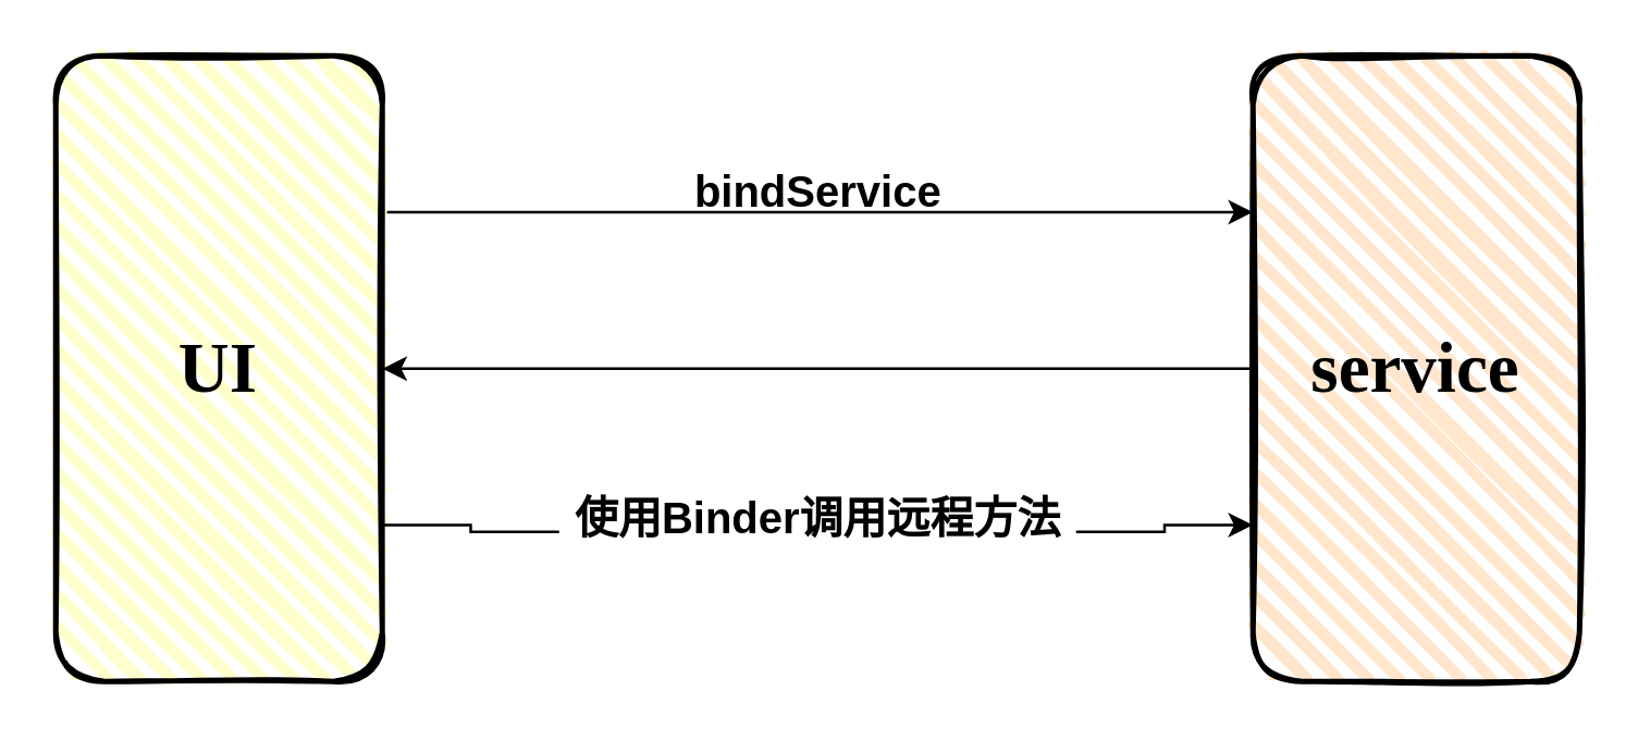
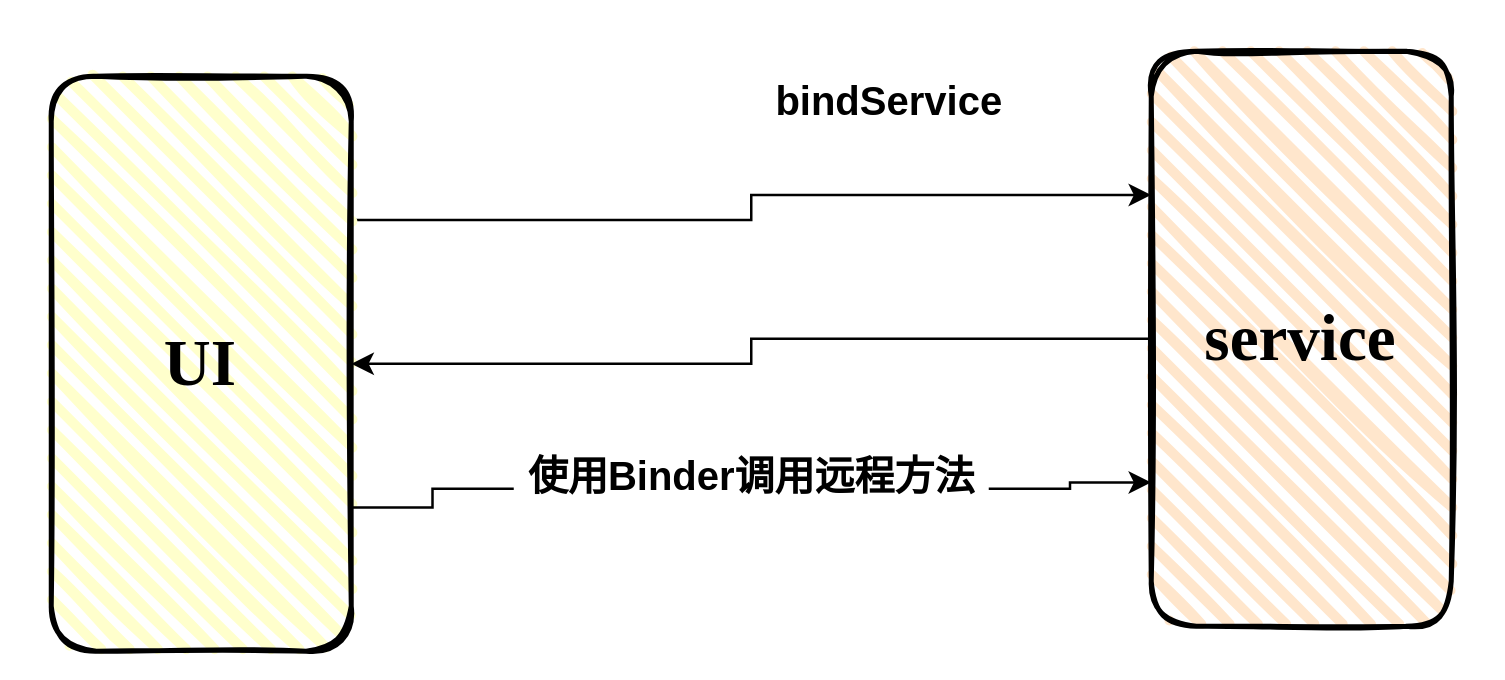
- <mxCell id="7" value="&lt;b&gt;&lt;font style=&quot;font-size: 16px&quot;&gt;bindService&lt;/font&gt;&lt;/b&gt;" style="text;html=1;align=center;verticalAlign=middle;resizable=0;points=[];autosize=1;strokeColor=none;fillColor=none;" vertex="1" parent="1"><mxGeometry x="245" y="60" width="110" height="20" as="geometry" /></mxCell>
+ <mxCell id="7" value="&lt;b&gt;&lt;font style=&quot;font-size: 16px&quot;&gt;bindService&lt;/font&gt;&lt;/b&gt;" style="text;html=1;align=center;verticalAlign=middle;resizable=0;points=[];autosize=1;strokeColor=none;fillColor=none;" vertex="1" parent="1"><mxGeometry x="300" y="30" width="110" height="20" as="geometry" /></mxCell>
- <mxCell id="4" value="&lt;font size=&quot;1&quot; face=&quot;Times New Roman&quot;&gt;&lt;b style=&quot;font-size: 26px&quot;&gt;UI&lt;/b&gt;&lt;/font&gt;" style="rounded=1;whiteSpace=wrap;html=1;strokeWidth=2;fillWeight=4;hachureGap=8;hachureAngle=45;fillColor=#FFFFCC;sketch=1;" vertex="1" parent="1"><mxGeometry x="20" y="20" width="120" height="230" as="geometry" /></mxCell>
+ <mxCell id="4" value="&lt;font size=&quot;1&quot; face=&quot;Times New Roman&quot;&gt;&lt;b style=&quot;font-size: 26px&quot;&gt;UI&lt;/b&gt;&lt;/font&gt;" style="rounded=1;whiteSpace=wrap;html=1;strokeWidth=2;fillWeight=4;hachureGap=8;hachureAngle=45;fillColor=#FFFFCC;sketch=1;" vertex="1" parent="1"><mxGeometry x="20" y="30" width="120" height="230" as="geometry" /></mxCell>
